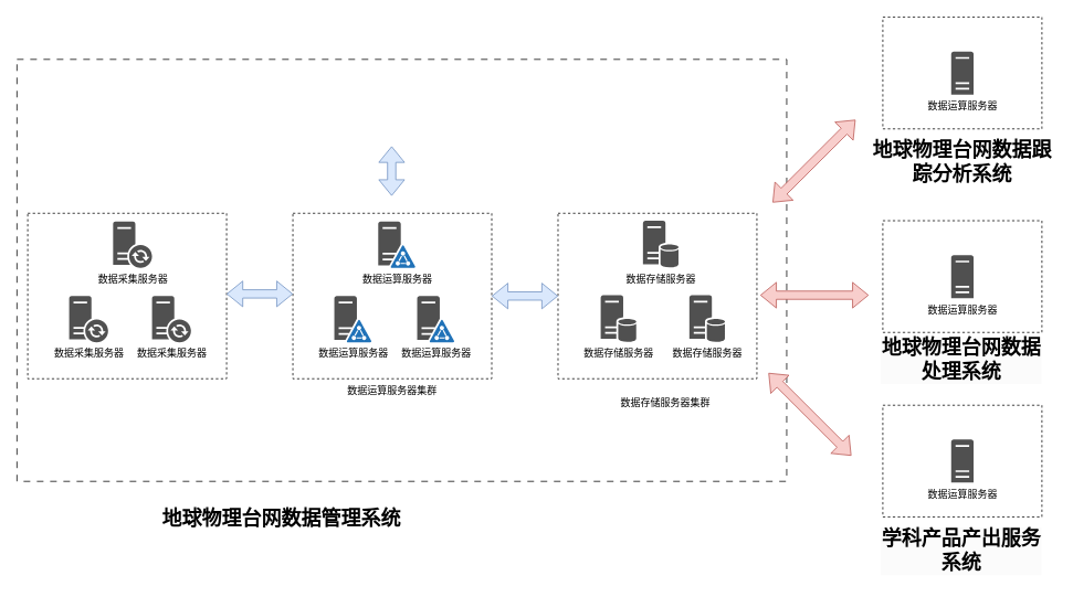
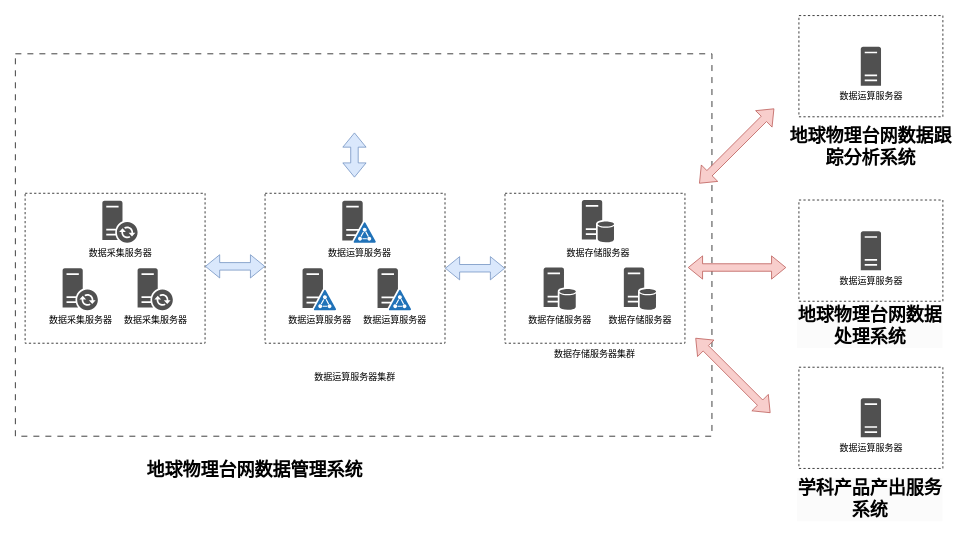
- <mxCell id="20" value="数据运算服务器集群" style="text;html=1;strokeColor=none;fillColor=none;align=center;verticalAlign=middle;whiteSpace=wrap;rounded=0;" vertex="1" parent="1"><mxGeometry x="418" y="457" width="110" height="30" as="geometry" /></mxCell>
+ <mxCell id="20" value="数据运算服务器集群" style="text;html=1;strokeColor=none;fillColor=none;align=center;verticalAlign=middle;whiteSpace=wrap;rounded=0;" vertex="1" parent="1"><mxGeometry x="418" y="487" width="110" height="30" as="geometry" /></mxCell>
- <mxCell id="21" value="数据存储服务器集群" style="text;html=1;strokeColor=none;fillColor=none;align=center;verticalAlign=middle;whiteSpace=wrap;rounded=0;" vertex="1" parent="1"><mxGeometry x="748" y="472" width="110" height="30" as="geometry" /></mxCell>
+ <mxCell id="21" value="数据存储服务器集群" style="text;html=1;strokeColor=none;fillColor=none;align=center;verticalAlign=middle;whiteSpace=wrap;rounded=0;" vertex="1" parent="1"><mxGeometry x="738" y="457" width="110" height="30" as="geometry" /></mxCell>
